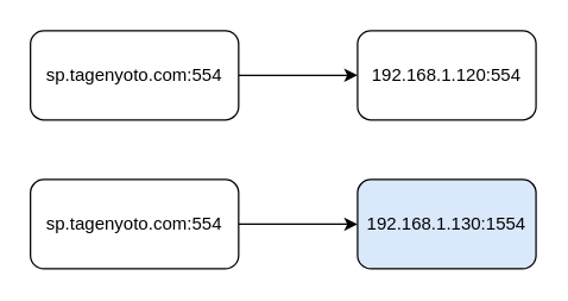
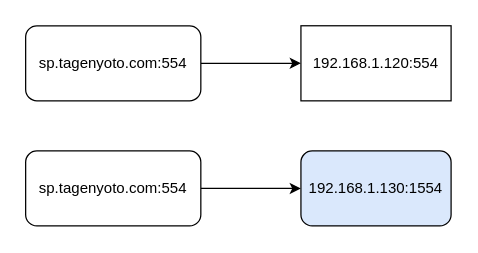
- <mxCell id="6" value="192.168.1.120:554" style="whiteSpace=wrap;html=1;rounded=1;" parent="1" vertex="1"><mxGeometry x="240" y="20" width="120" height="60" as="geometry" /></mxCell>
+ <mxCell id="6" value="192.168.1.120:554" style="whiteSpace=wrap;html=1;rounded=0;" parent="1" vertex="1"><mxGeometry x="240" y="20" width="120" height="60" as="geometry" /></mxCell>
